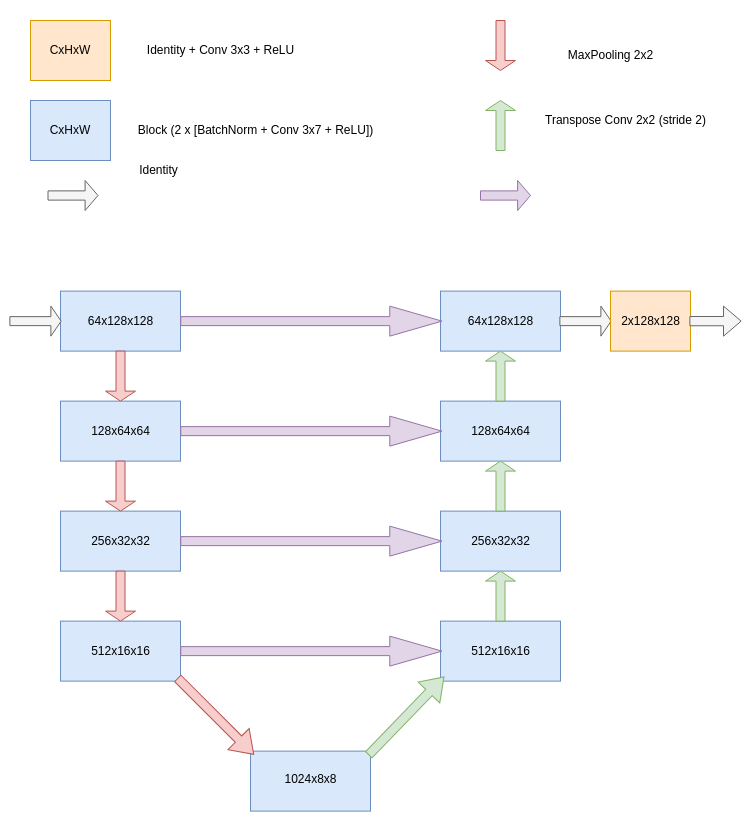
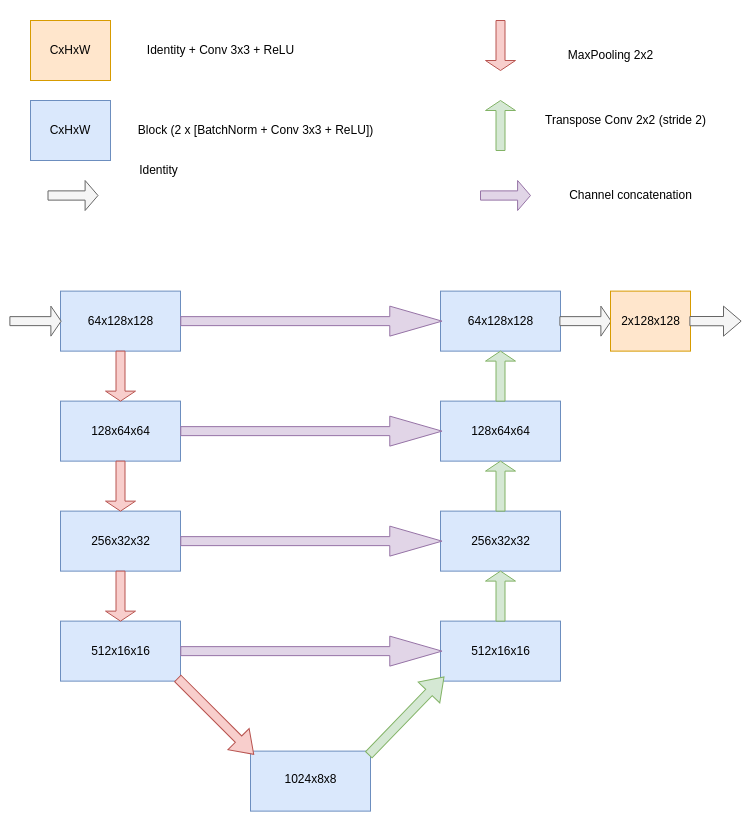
- <mxCell id="40" value="Block (2 x [BatchNorm + Conv 3x7 + ReLU])" style="text;html=1;resizable=0;autosize=1;align=center;verticalAlign=middle;points=[];fillColor=none;strokeColor=none;rounded=0;" vertex="1" parent="1"><mxGeometry x="130" y="120" width="250" height="20" as="geometry" /></mxCell>
+ <mxCell id="40" value="Block (2 x [BatchNorm + Conv 3x3 + ReLU])" style="text;html=1;resizable=0;autosize=1;align=center;verticalAlign=middle;points=[];fillColor=none;strokeColor=none;rounded=0;" vertex="1" parent="1"><mxGeometry x="130" y="120" width="250" height="20" as="geometry" /></mxCell>
+ <mxCell id="44" value="Channel concatenation" style="text;html=1;resizable=0;autosize=1;align=center;verticalAlign=middle;points=[];fillColor=none;strokeColor=none;rounded=0;" vertex="1" parent="1"><mxGeometry x="560" y="185" width="140" height="20" as="geometry" /></mxCell>
